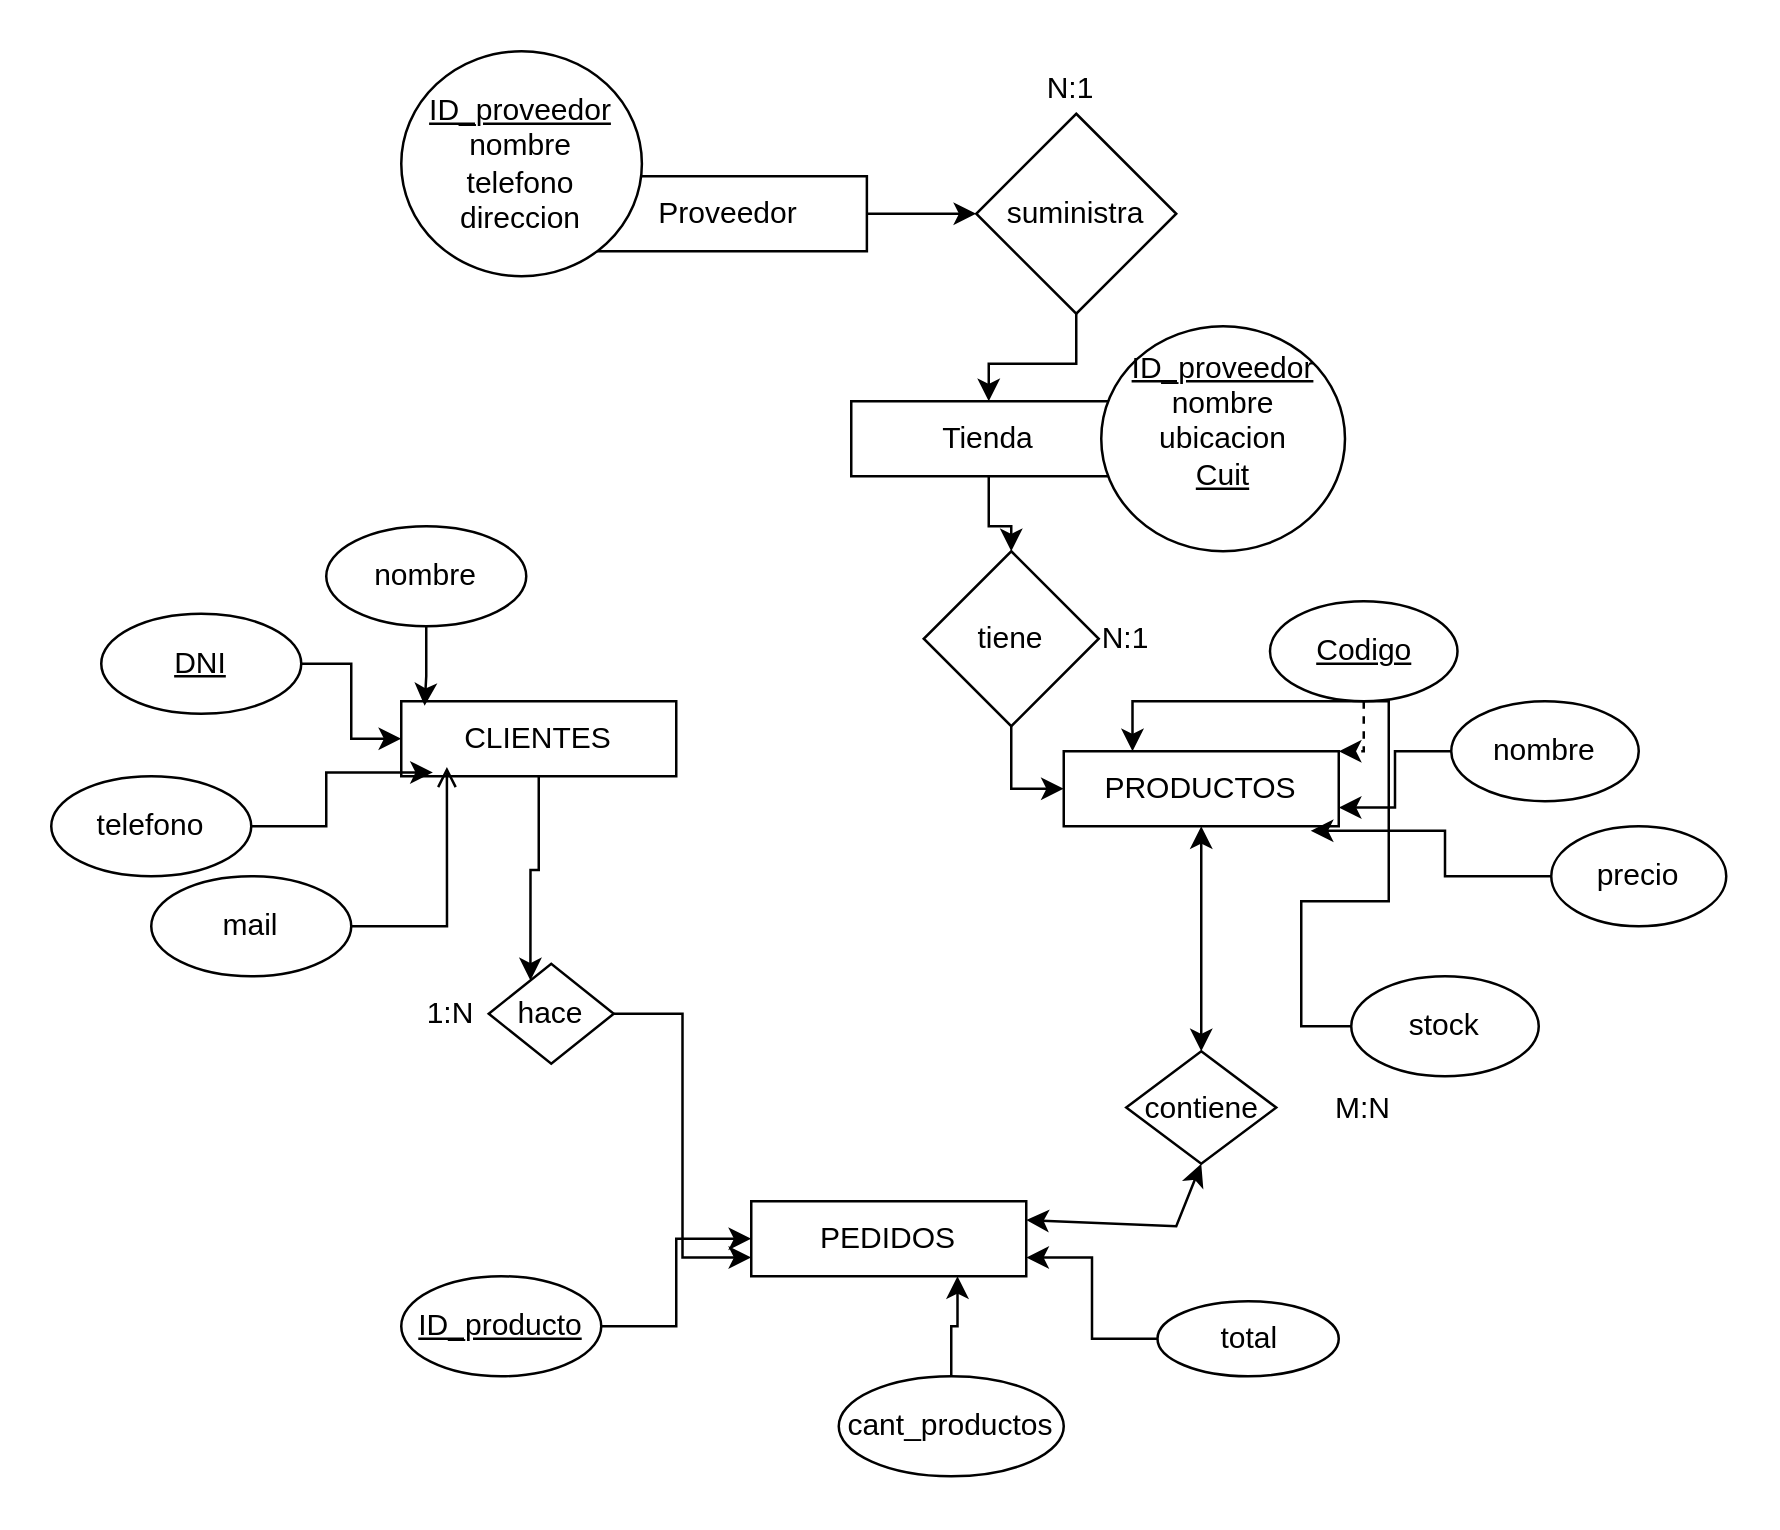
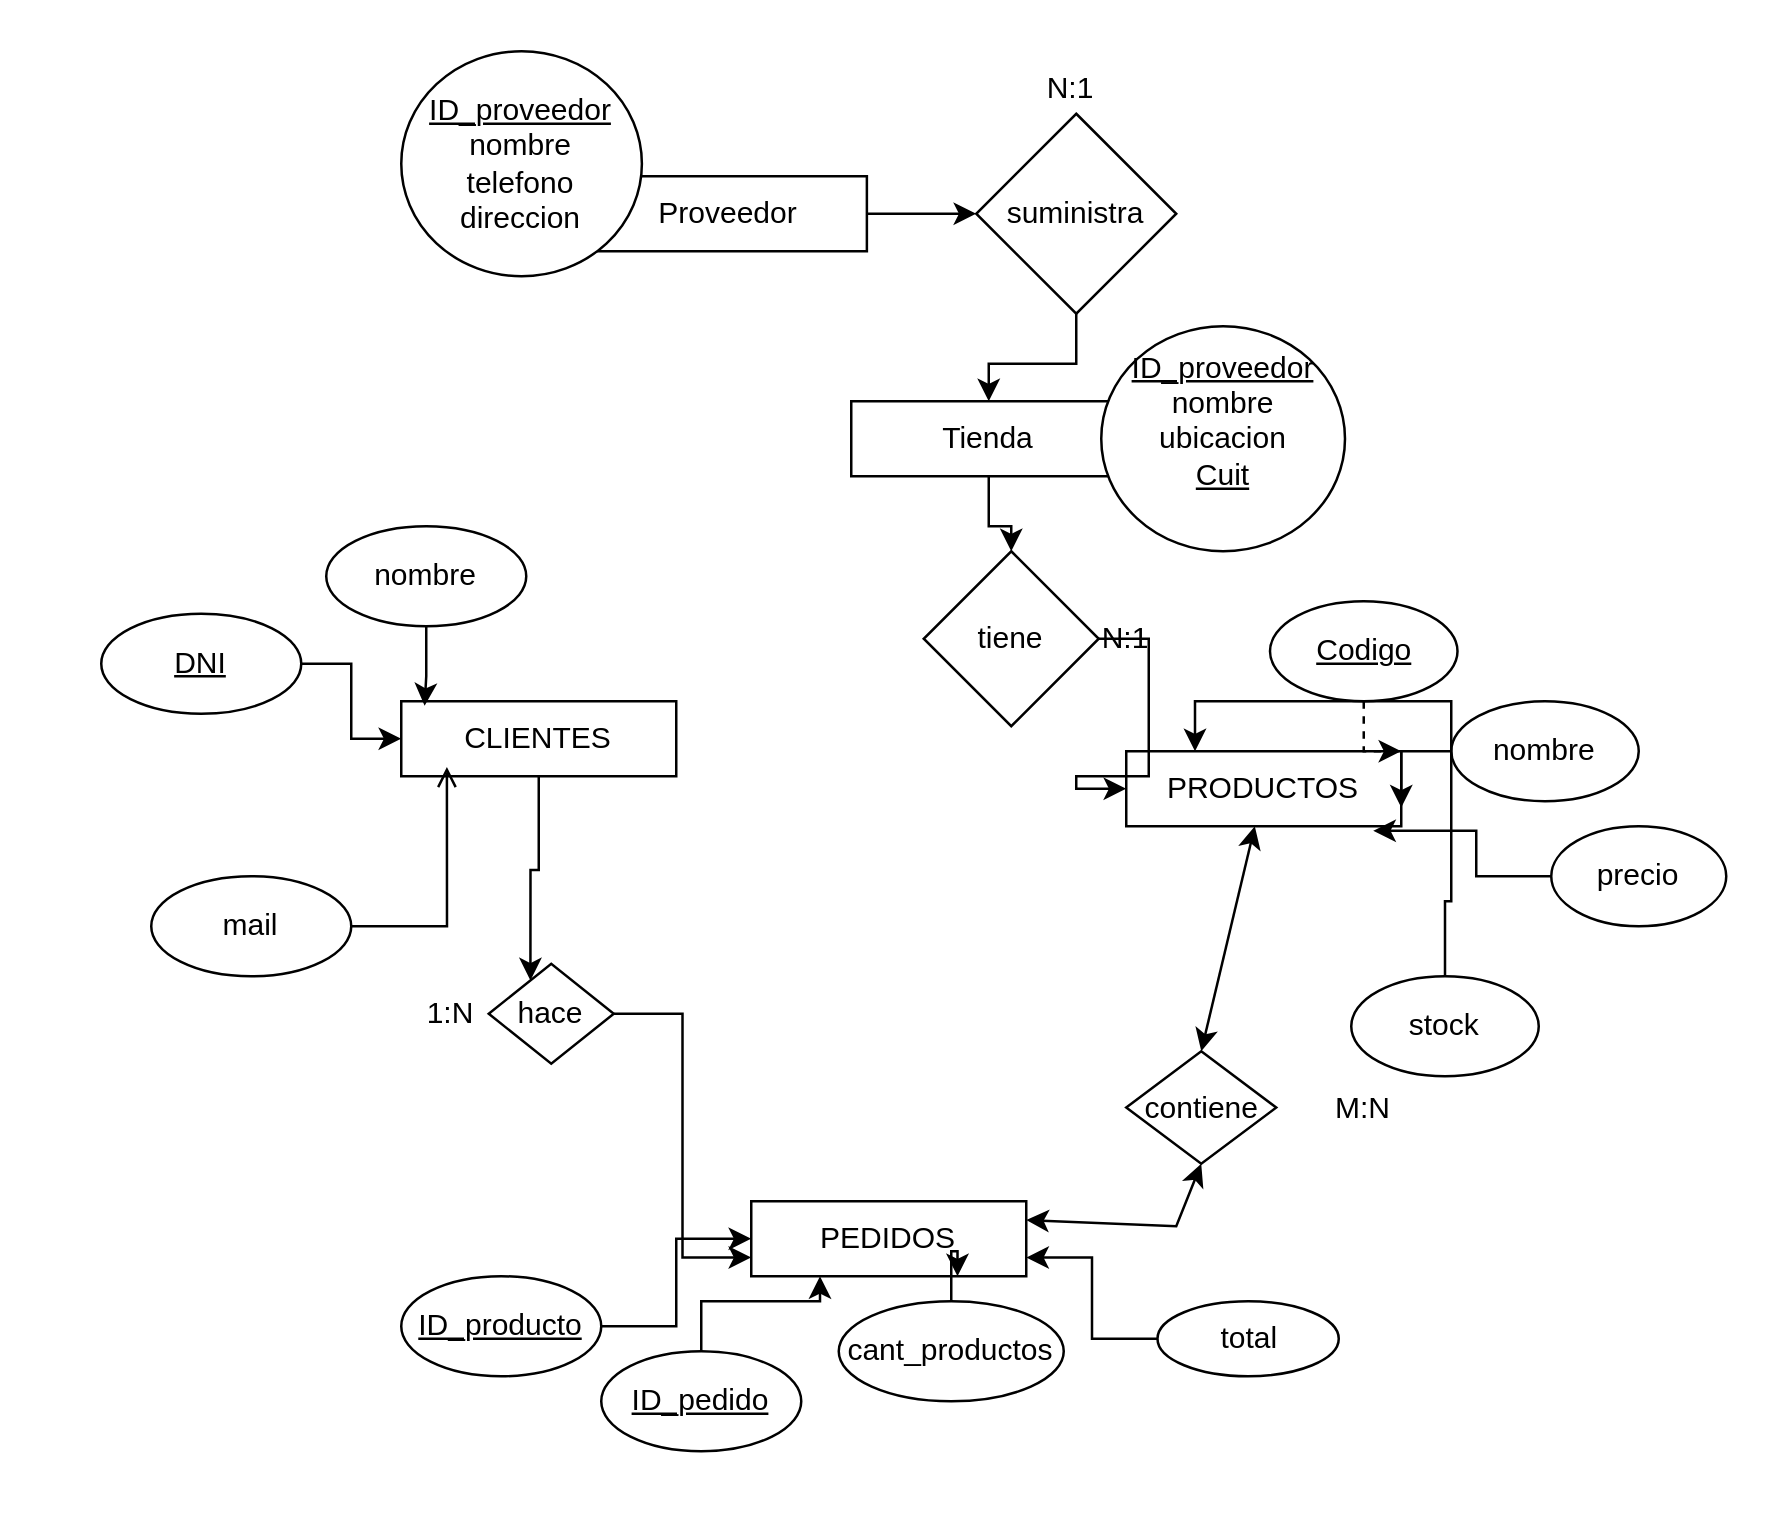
- <mxCell id="4" value="PRODUCTOS" style="rounded=0;whiteSpace=wrap;html=1;" vertex="1" parent="1"><mxGeometry x="425" y="300" width="110" height="30" as="geometry" /></mxCell>
+ <mxCell id="4" value="PRODUCTOS" style="rounded=0;whiteSpace=wrap;html=1;" vertex="1" parent="1"><mxGeometry x="450" y="300" width="110" height="30" as="geometry" /></mxCell>
- <mxCell id="32" style="edgeStyle=orthogonalEdgeStyle;rounded=0;orthogonalLoop=1;jettySize=auto;html=1;entryX=0.115;entryY=0.949;entryDx=0;entryDy=0;entryPerimeter=0;" edge="1" parent="1" source="30" target="3"><mxGeometry relative="1" as="geometry" /></mxCell>
- <mxCell id="30" value="telefono" style="ellipse;whiteSpace=wrap;html=1;" vertex="1" parent="1"><mxGeometry x="20" y="310" width="80" height="40" as="geometry" /></mxCell>
+ <mxCell id="23" style="edgeStyle=orthogonalEdgeStyle;rounded=0;orthogonalLoop=1;jettySize=auto;html=1;entryX=0.25;entryY=1;entryDx=0;entryDy=0;" edge="1" parent="1" source="24" target="5"><mxGeometry relative="1" as="geometry" /></mxCell>
+ <mxCell id="24" value="&lt;u&gt;ID_pedido&lt;/u&gt;" style="ellipse;whiteSpace=wrap;html=1;" vertex="1" parent="1"><mxGeometry x="240" y="540" width="80" height="40" as="geometry" /></mxCell>
- <mxCell id="26" value="cant_productos" style="ellipse;whiteSpace=wrap;html=1;" vertex="1" parent="1"><mxGeometry x="335" y="550" width="90" height="40" as="geometry" /></mxCell>
+ <mxCell id="26" value="cant_productos" style="ellipse;whiteSpace=wrap;html=1;" vertex="1" parent="1"><mxGeometry x="335" y="520" width="90" height="40" as="geometry" /></mxCell>
